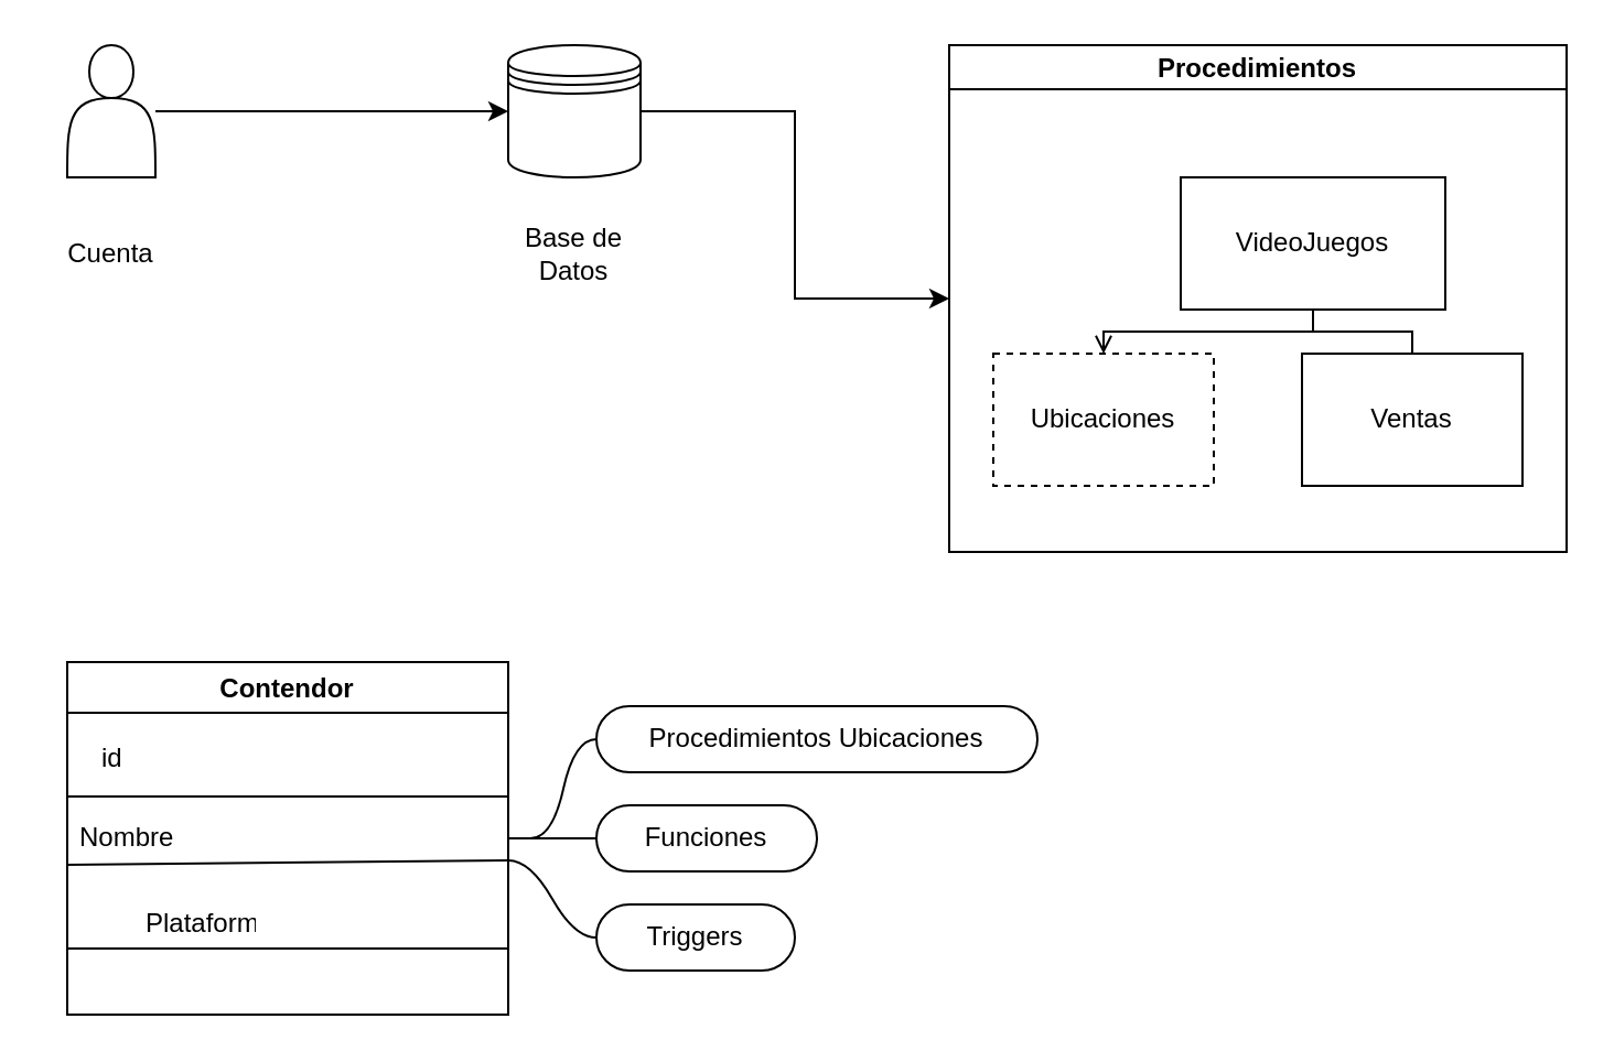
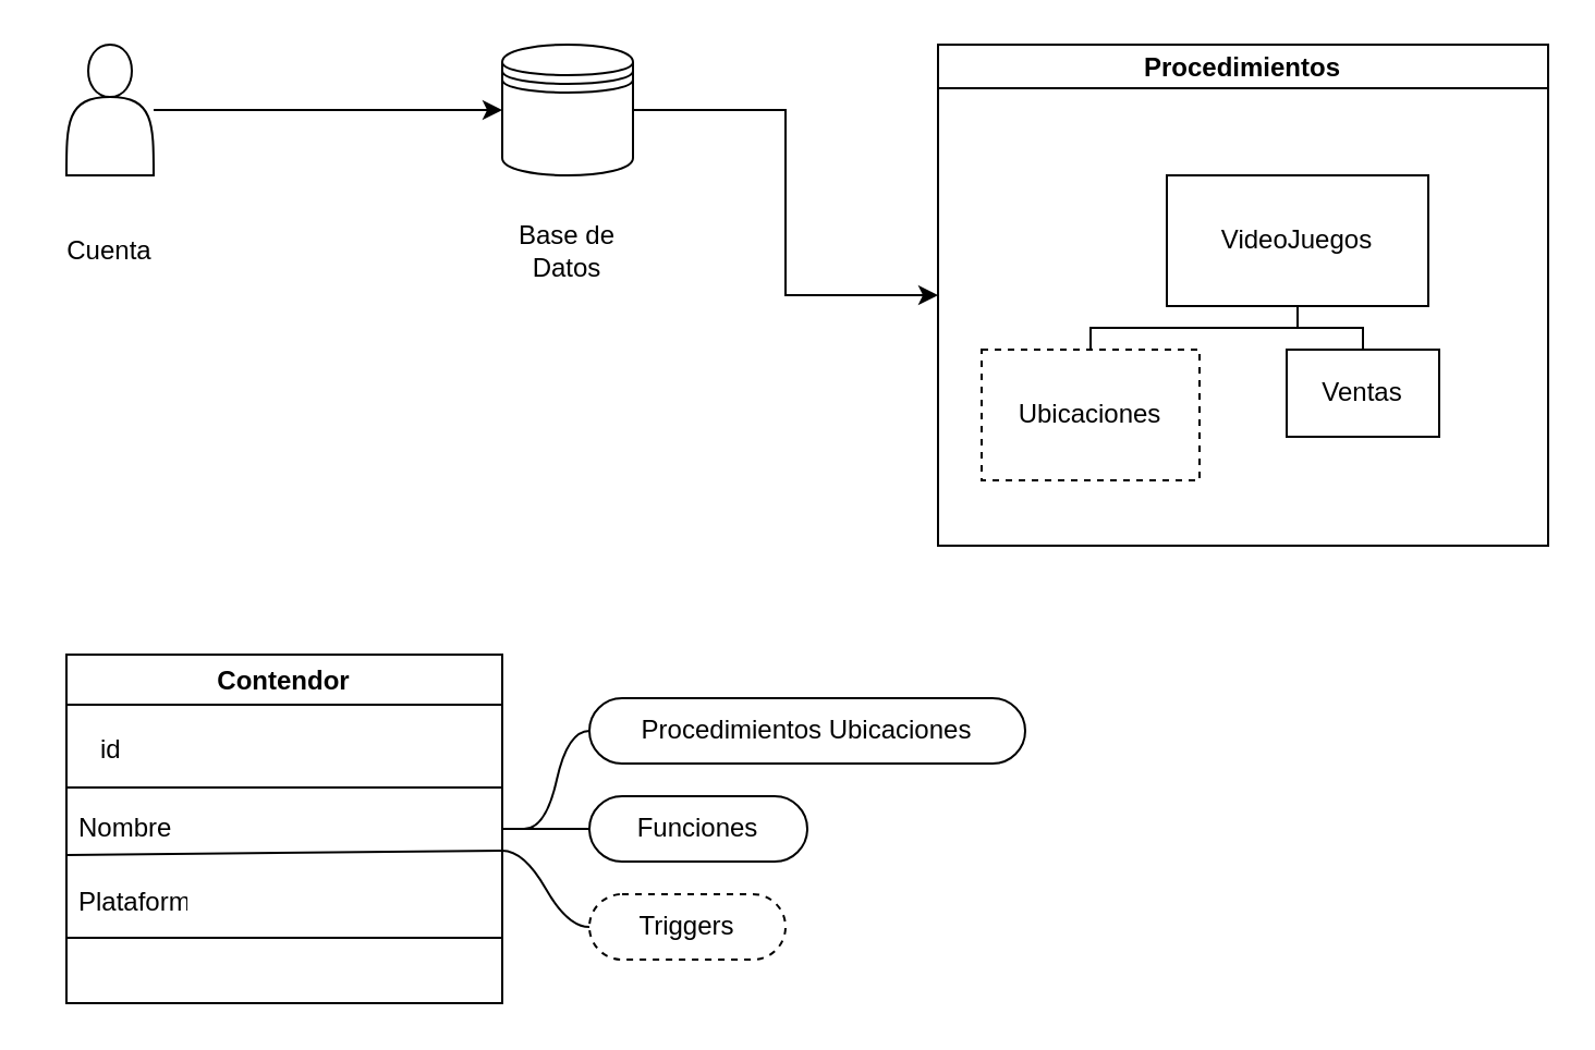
- <mxCell id="7" value="" style="edgeStyle=elbowEdgeStyle;elbow=vertical;startArrow=none;endArrow=open;rounded=0;" edge="1" parent="6" source="9" target="10"><mxGeometry relative="1" as="geometry" /></mxCell>
+ <mxCell id="7" value="" style="edgeStyle=elbowEdgeStyle;elbow=vertical;startArrow=none;endArrow=none;rounded=0;" edge="1" parent="6" source="9" target="10"><mxGeometry relative="1" as="geometry" /></mxCell>
- <mxCell id="11" value="Ventas" style="whiteSpace=wrap;html=1;align=center;verticalAlign=middle;treeFolding=1;treeMoving=1;newEdgeStyle={&quot;edgeStyle&quot;:&quot;elbowEdgeStyle&quot;,&quot;startArrow&quot;:&quot;none&quot;,&quot;endArrow&quot;:&quot;none&quot;};" vertex="1" parent="6"><mxGeometry x="160" y="140" width="100" height="60" as="geometry" /></mxCell>
+ <mxCell id="11" value="Ventas" style="whiteSpace=wrap;html=1;align=center;verticalAlign=middle;treeFolding=1;treeMoving=1;newEdgeStyle={&quot;edgeStyle&quot;:&quot;elbowEdgeStyle&quot;,&quot;startArrow&quot;:&quot;none&quot;,&quot;endArrow&quot;:&quot;none&quot;};" vertex="1" parent="6"><mxGeometry x="160" y="140" width="70" height="40" as="geometry" /></mxCell>
- <mxCell id="17" value="Plataforma" style="text;strokeColor=none;fillColor=none;align=left;verticalAlign=top;spacingLeft=4;spacingRight=4;overflow=hidden;rotatable=0;points=[[0,0.5],[1,0.5]];portConstraint=eastwest;whiteSpace=wrap;html=1;" vertex="1" parent="14"><mxGeometry x="30" y="105" width="60" height="26" as="geometry" /></mxCell>
+ <mxCell id="17" value="Plataforma" style="text;strokeColor=none;fillColor=none;align=left;verticalAlign=top;spacingLeft=4;spacingRight=4;overflow=hidden;rotatable=0;points=[[0,0.5],[1,0.5]];portConstraint=eastwest;whiteSpace=wrap;html=1;" vertex="1" parent="14"><mxGeometry y="100" width="60" height="26" as="geometry" /></mxCell>
- <mxCell id="25" value="Triggers" style="whiteSpace=wrap;html=1;rounded=1;arcSize=50;align=center;verticalAlign=middle;strokeWidth=1;autosize=1;spacing=4;treeFolding=1;treeMoving=1;newEdgeStyle={&quot;edgeStyle&quot;:&quot;entityRelationEdgeStyle&quot;,&quot;startArrow&quot;:&quot;none&quot;,&quot;endArrow&quot;:&quot;none&quot;,&quot;segment&quot;:10,&quot;curved&quot;:1};" vertex="1" parent="1"><mxGeometry x="270" y="410" width="90" height="30" as="geometry" /></mxCell>
+ <mxCell id="25" value="Triggers" style="whiteSpace=wrap;html=1;rounded=1;arcSize=50;align=center;verticalAlign=middle;strokeWidth=1;autosize=1;spacing=4;treeFolding=1;treeMoving=1;newEdgeStyle={&quot;edgeStyle&quot;:&quot;entityRelationEdgeStyle&quot;,&quot;startArrow&quot;:&quot;none&quot;,&quot;endArrow&quot;:&quot;none&quot;,&quot;segment&quot;:10,&quot;curved&quot;:1};dashed=1;" vertex="1" parent="1"><mxGeometry x="270" y="410" width="90" height="30" as="geometry" /></mxCell>
